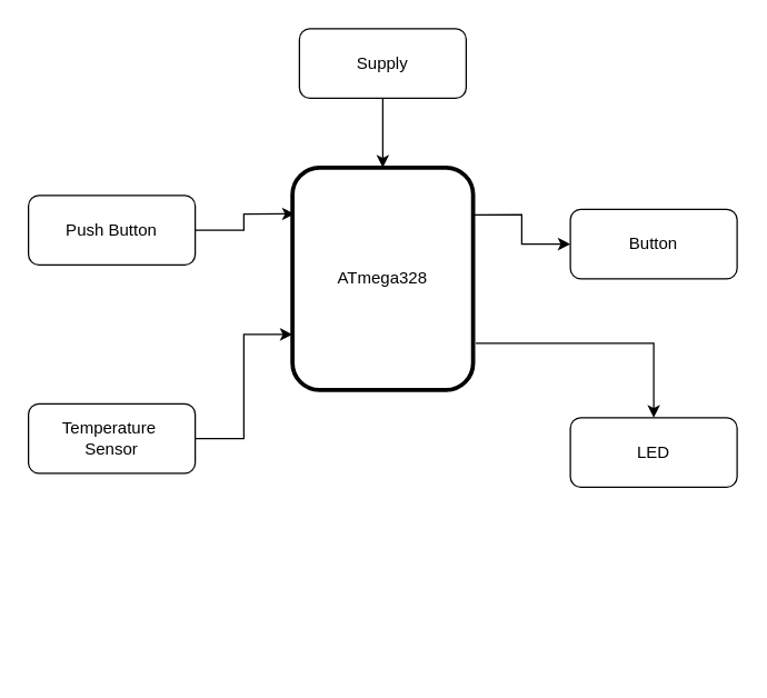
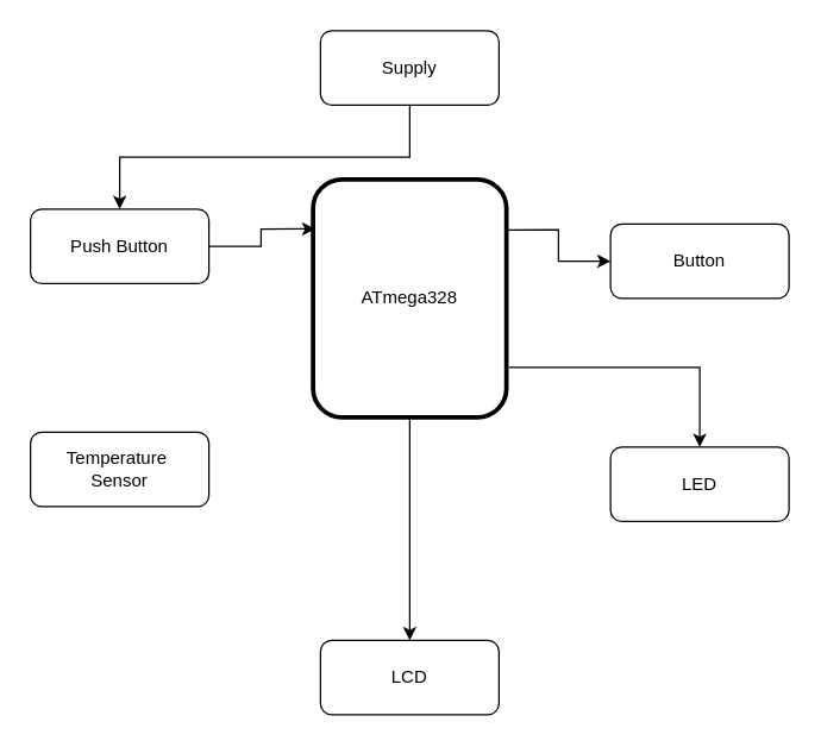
- <mxCell id="12" style="edgeStyle=orthogonalEdgeStyle;rounded=0;orthogonalLoop=1;jettySize=auto;html=1;exitX=0.5;exitY=1;exitDx=0;exitDy=0;entryX=0.5;entryY=0;entryDx=0;entryDy=0;" parent="1" source="13" target="3" edge="1"><mxGeometry relative="1" as="geometry" /></mxCell>
+ <mxCell id="12" style="edgeStyle=orthogonalEdgeStyle;rounded=0;orthogonalLoop=1;jettySize=auto;html=1;exitX=0.5;exitY=1;exitDx=0;exitDy=0;" parent="1" source="13" target="5" edge="1"><mxGeometry relative="1" as="geometry" /></mxCell>
- <mxCell id="6" style="edgeStyle=orthogonalEdgeStyle;rounded=0;orthogonalLoop=1;jettySize=auto;html=1;entryX=0;entryY=0.75;entryDx=0;entryDy=0;" parent="1" source="7" target="3" edge="1"><mxGeometry relative="1" as="geometry" /></mxCell>
+ <mxCell id="2" style="edgeStyle=orthogonalEdgeStyle;rounded=0;orthogonalLoop=1;jettySize=auto;html=1;exitX=0.5;exitY=1;exitDx=0;exitDy=0;entryX=0.5;entryY=0;entryDx=0;entryDy=0;" parent="1" source="3" target="14" edge="1"><mxGeometry relative="1" as="geometry" /></mxCell>
+ <mxCell id="14" value="LCD" style="rounded=1;whiteSpace=wrap;html=1;strokeWidth=1;" parent="1" vertex="1"><mxGeometry x="215" y="430" width="120" height="50" as="geometry" /></mxCell>
